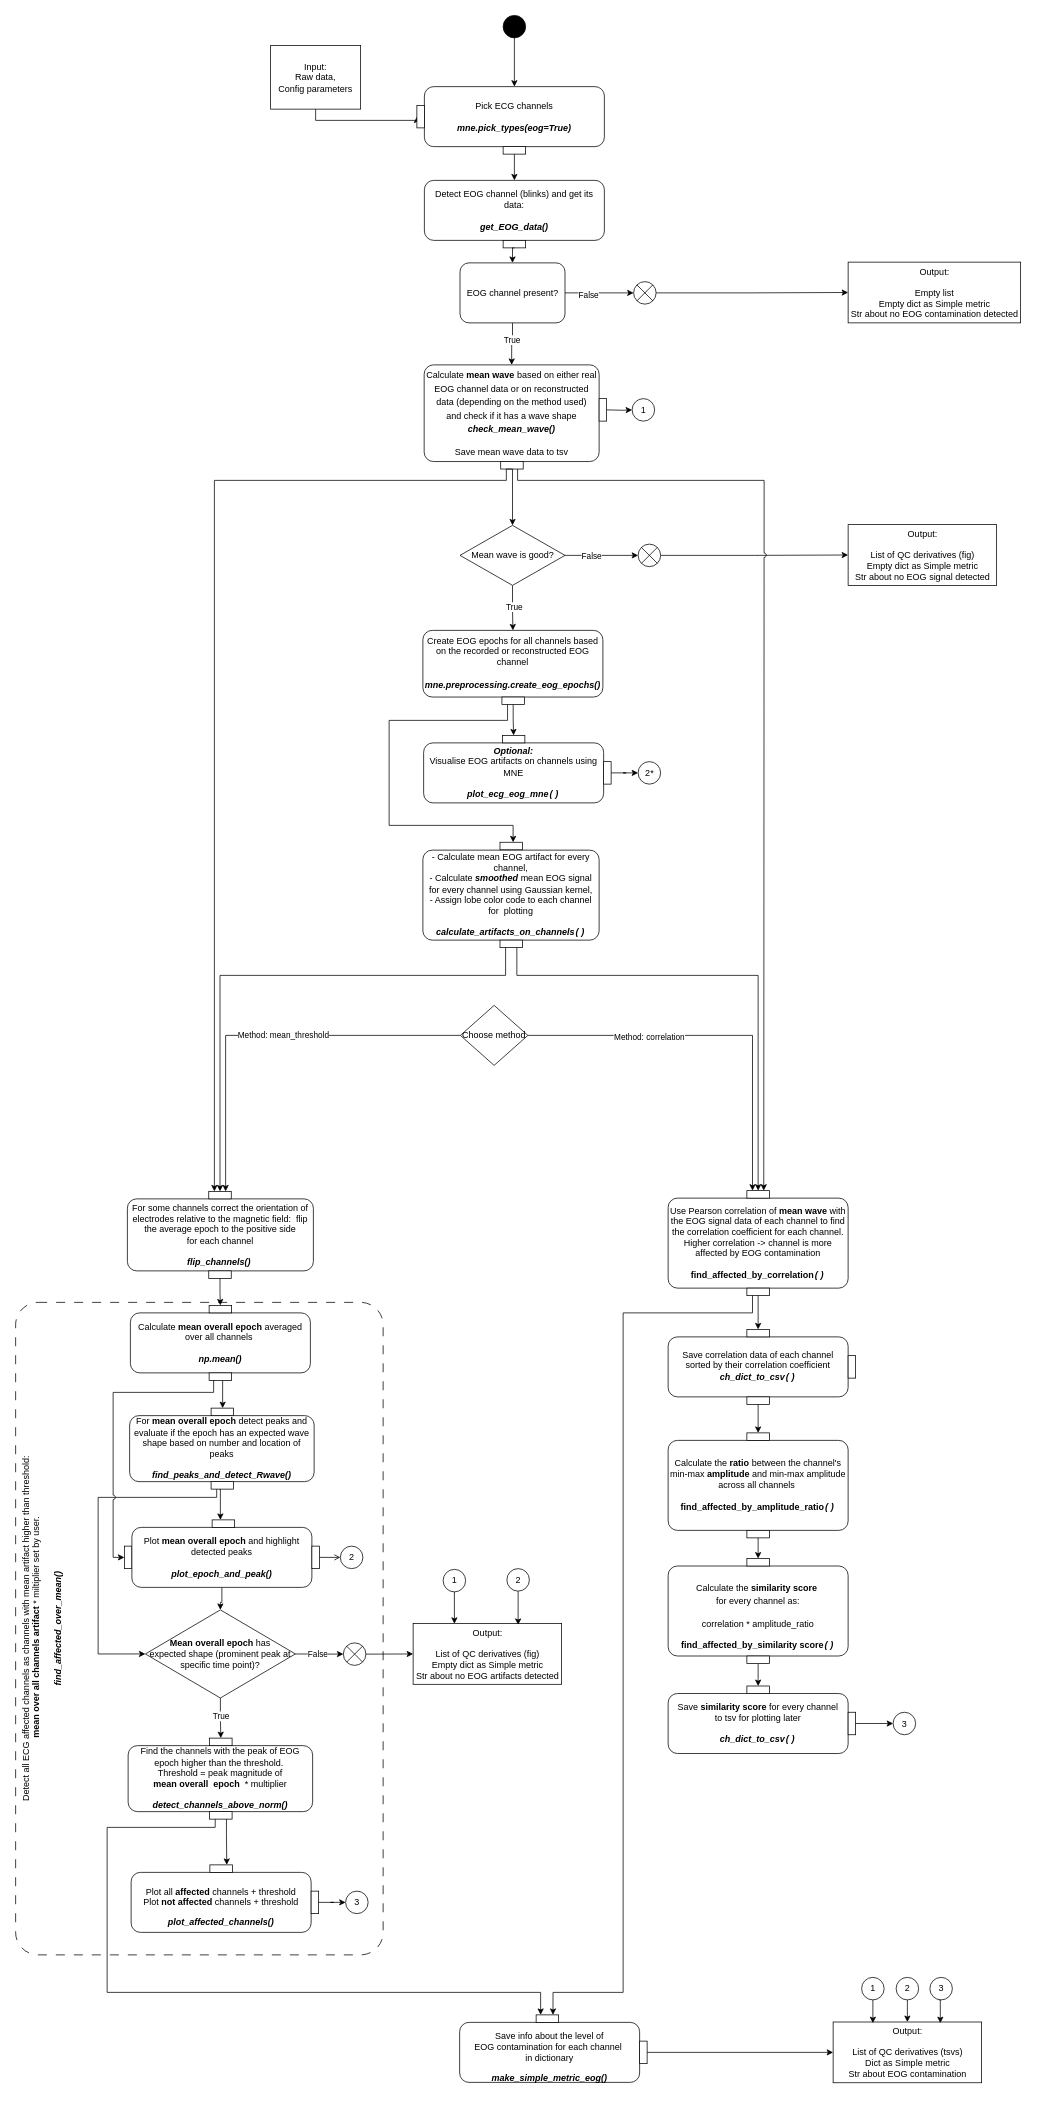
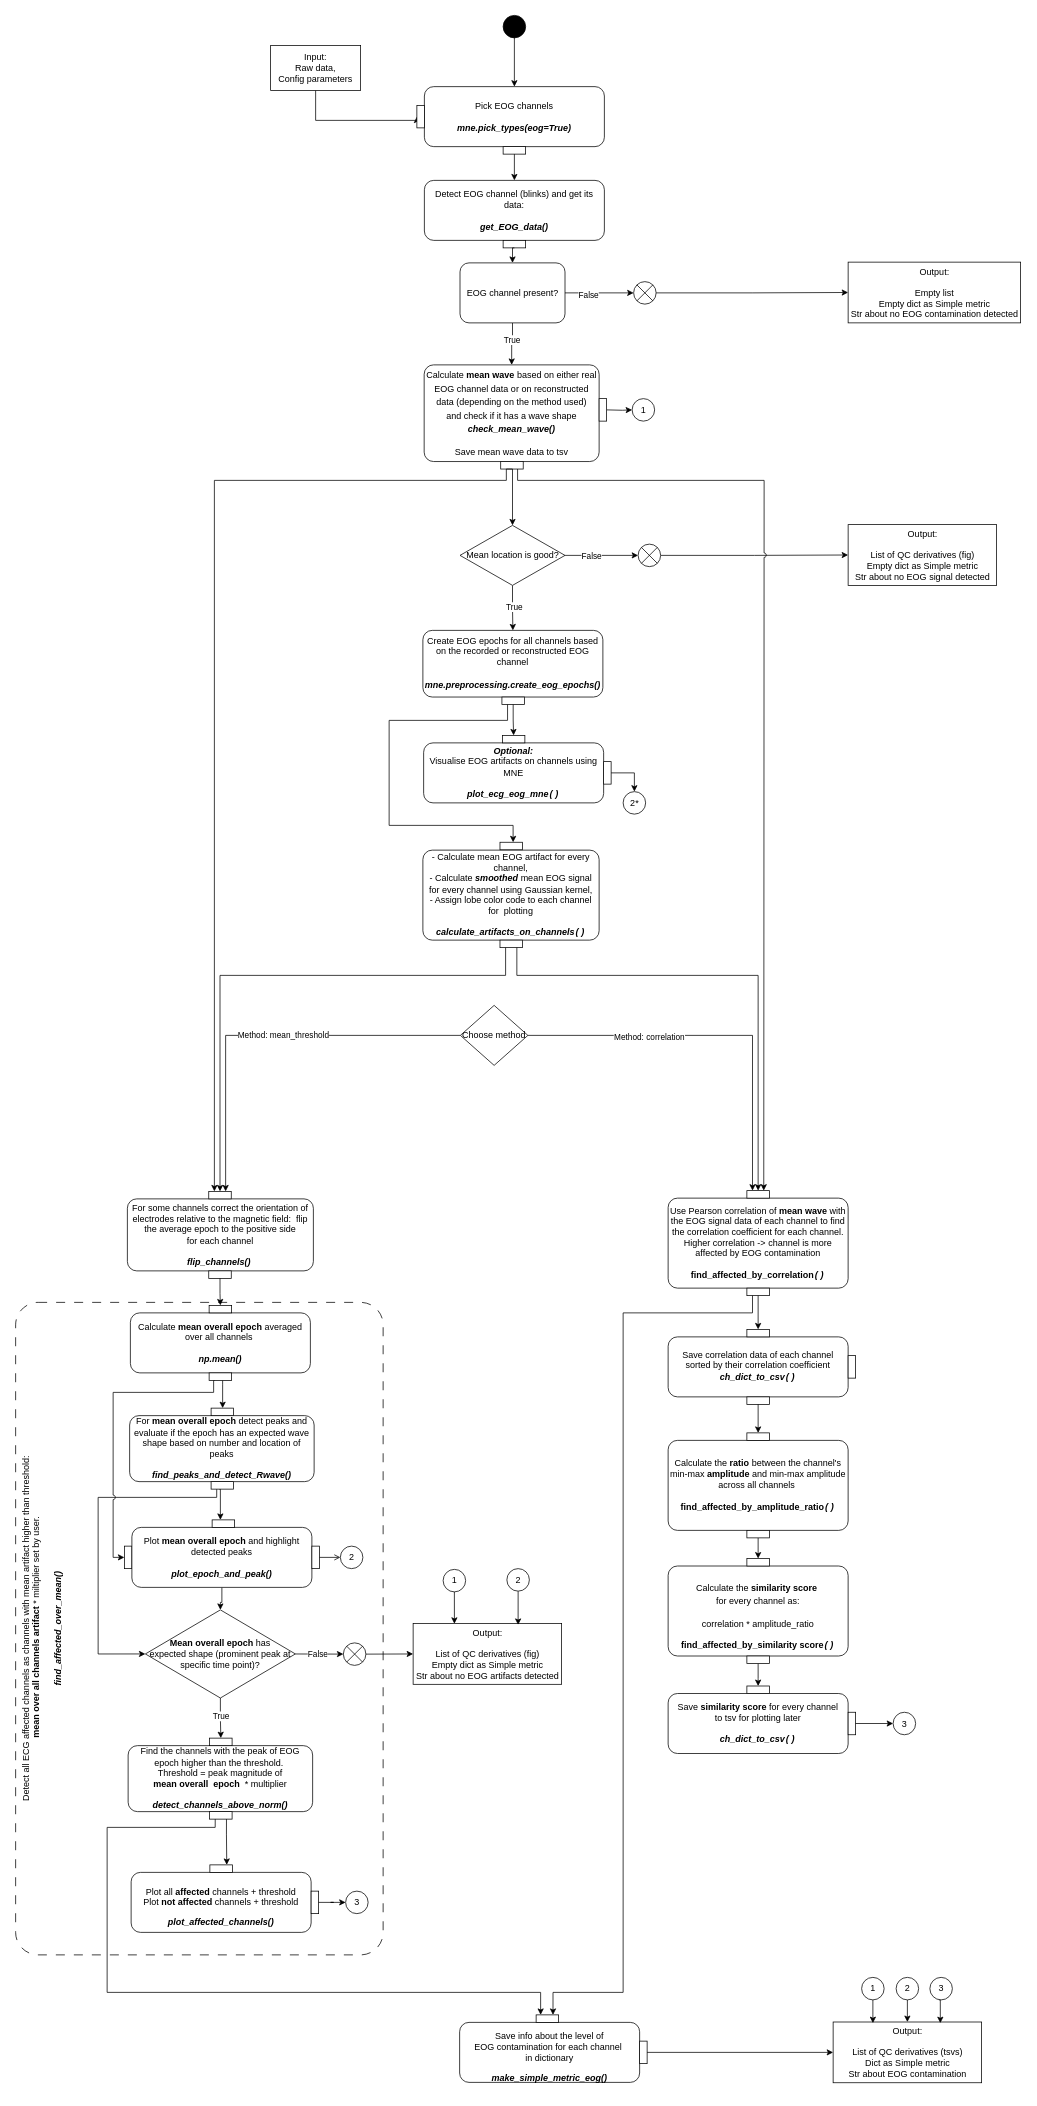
- <mxCell id="3" value="Input:&lt;br style=&quot;border-color: var(--border-color);&quot;&gt;Raw data,&lt;br&gt;Config parameters" style="rounded=0;whiteSpace=wrap;html=1;" parent="1" vertex="1"><mxGeometry x="360" y="60" width="120" height="85" as="geometry" /></mxCell>
+ <mxCell id="3" value="Input:&lt;br style=&quot;border-color: var(--border-color);&quot;&gt;Raw data,&lt;br&gt;Config parameters" style="rounded=0;whiteSpace=wrap;html=1;" parent="1" vertex="1"><mxGeometry x="360" y="60" width="120" height="60" as="geometry" /></mxCell>
- <mxCell id="7" value="Pick ECG channels&lt;br&gt;&lt;br&gt;&lt;b&gt;&lt;i&gt;mne.pick_types(eog=True)&lt;/i&gt;&lt;/b&gt;" style="html=1;align=center;verticalAlign=middle;rounded=1;absoluteArcSize=1;arcSize=25;dashed=0;fontFamily=Helvetica;fontSize=12;whiteSpace=wrap;container=0;noLabel=0;imageAlign=center;" parent="6" vertex="1"><mxGeometry x="10" width="240" height="80" as="geometry" /></mxCell>
+ <mxCell id="7" value="Pick EOG channels&lt;br&gt;&lt;br&gt;&lt;b&gt;&lt;i&gt;mne.pick_types(eog=True)&lt;/i&gt;&lt;/b&gt;" style="html=1;align=center;verticalAlign=middle;rounded=1;absoluteArcSize=1;arcSize=25;dashed=0;fontFamily=Helvetica;fontSize=12;whiteSpace=wrap;container=0;noLabel=0;imageAlign=center;" parent="6" vertex="1"><mxGeometry x="10" width="240" height="80" as="geometry" /></mxCell>
- <mxCell id="74" value="Mean wave is good?" style="rhombus;whiteSpace=wrap;html=1;fontFamily=Helvetica;fontColor=#000000;" parent="1" vertex="1"><mxGeometry x="612.5" y="700" width="140" height="80" as="geometry" /></mxCell>
+ <mxCell id="74" value="Mean location is good?" style="rhombus;whiteSpace=wrap;html=1;fontFamily=Helvetica;fontColor=#000000;" parent="1" vertex="1"><mxGeometry x="612.5" y="700" width="140" height="80" as="geometry" /></mxCell>
- <mxCell id="95" value="2*" style="ellipse;html=1;" parent="1" vertex="1"><mxGeometry x="850" y="1015" width="30" height="30" as="geometry" /></mxCell>
+ <mxCell id="95" value="2*" style="ellipse;html=1;" parent="1" vertex="1"><mxGeometry x="830" y="1055" width="30" height="30" as="geometry" /></mxCell>
